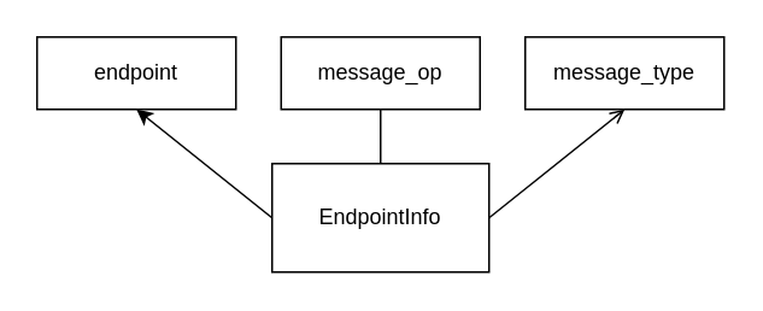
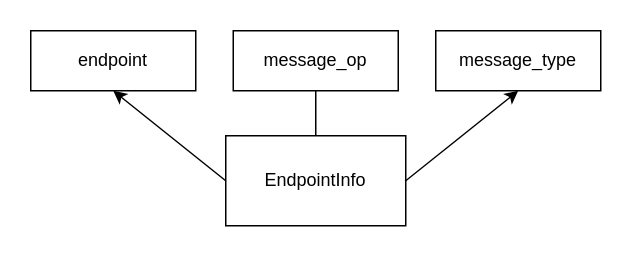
- <mxCell id="8" value="" style="endArrow=open;html=1;rounded=0;exitX=1;exitY=0.5;exitDx=0;exitDy=0;entryX=0.5;entryY=1;entryDx=0;entryDy=0;" edge="1" parent="1" source="2" target="5"><mxGeometry width="50" height="50" relative="1" as="geometry"><mxPoint x="220" y="100" as="sourcePoint" /><mxPoint x="220" y="70" as="targetPoint" /></mxGeometry></mxCell>
+ <mxCell id="8" value="" style="endArrow=classic;html=1;rounded=0;exitX=1;exitY=0.5;exitDx=0;exitDy=0;entryX=0.5;entryY=1;entryDx=0;entryDy=0;" edge="1" parent="1" source="2" target="5"><mxGeometry width="50" height="50" relative="1" as="geometry"><mxPoint x="220" y="100" as="sourcePoint" /><mxPoint x="220" y="70" as="targetPoint" /></mxGeometry></mxCell>
